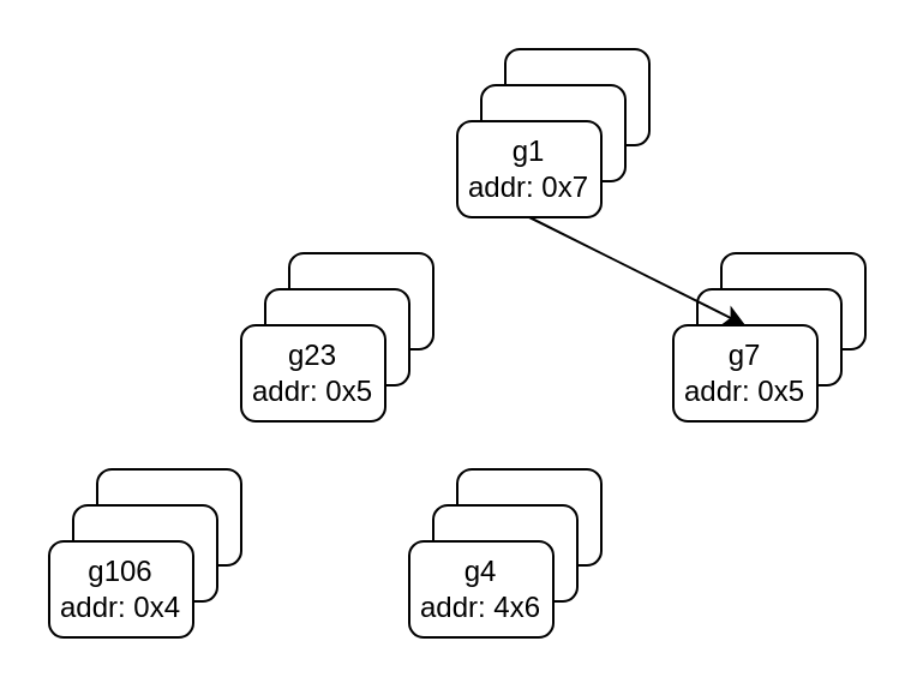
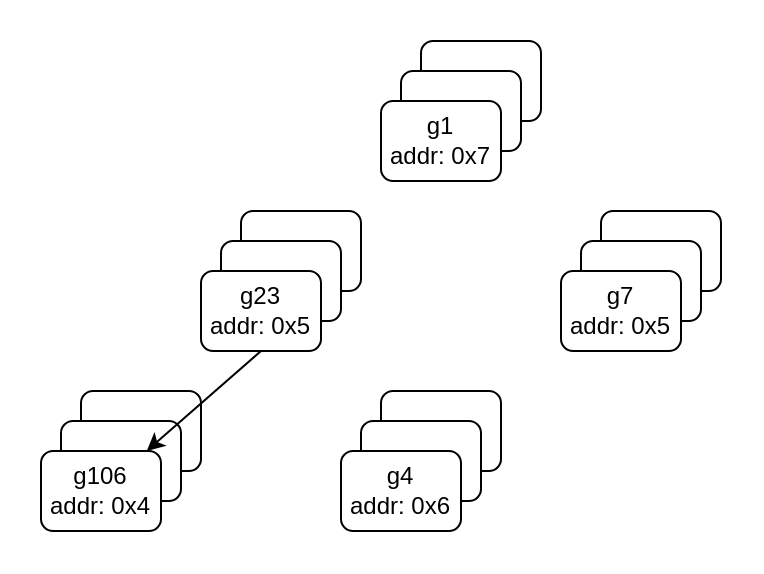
- <mxCell id="18" style="edgeStyle=none;rounded=0;orthogonalLoop=1;jettySize=auto;html=1;entryX=0.5;entryY=0;entryDx=0;entryDy=0;exitX=0.5;exitY=1;exitDx=0;exitDy=0;" edge="1" parent="1" source="4" target="10"><mxGeometry relative="1" as="geometry" /></mxCell>
+ <mxCell id="17" style="rounded=0;orthogonalLoop=1;jettySize=auto;html=1;exitX=0.5;exitY=1;exitDx=0;exitDy=0;" edge="1" parent="1" source="7" target="13"><mxGeometry relative="1" as="geometry" /></mxCell>
- <mxCell id="16" value="g4&lt;br&gt;addr: 4x6" style="rounded=1;whiteSpace=wrap;html=1;" vertex="1" parent="1"><mxGeometry x="170" y="225" width="60" height="40" as="geometry" /></mxCell>
+ <mxCell id="16" value="g4&lt;br&gt;addr: 0x6" style="rounded=1;whiteSpace=wrap;html=1;" vertex="1" parent="1"><mxGeometry x="170" y="225" width="60" height="40" as="geometry" /></mxCell>
